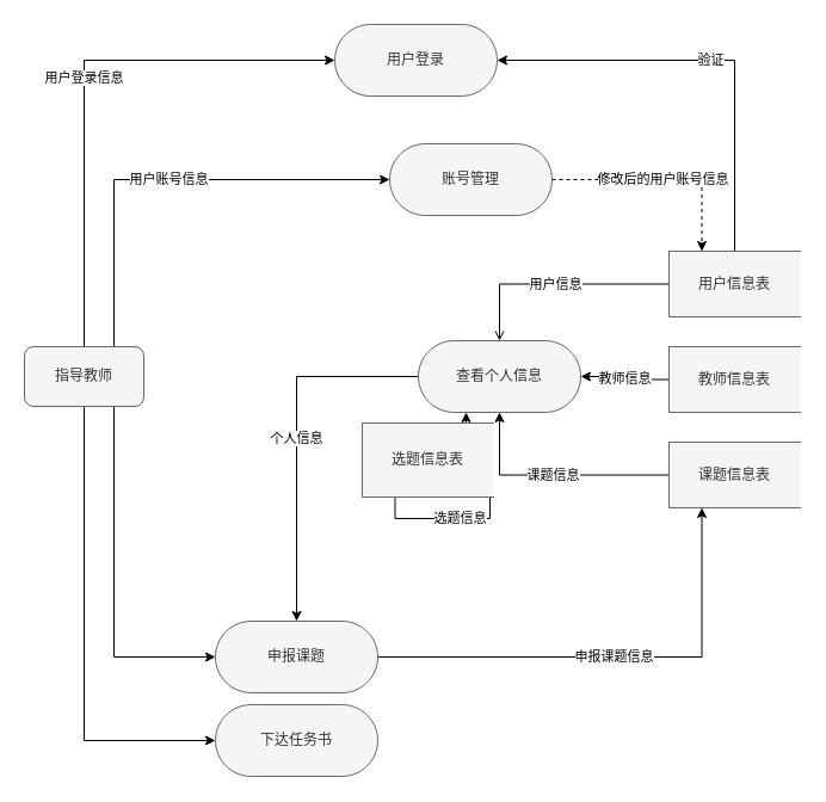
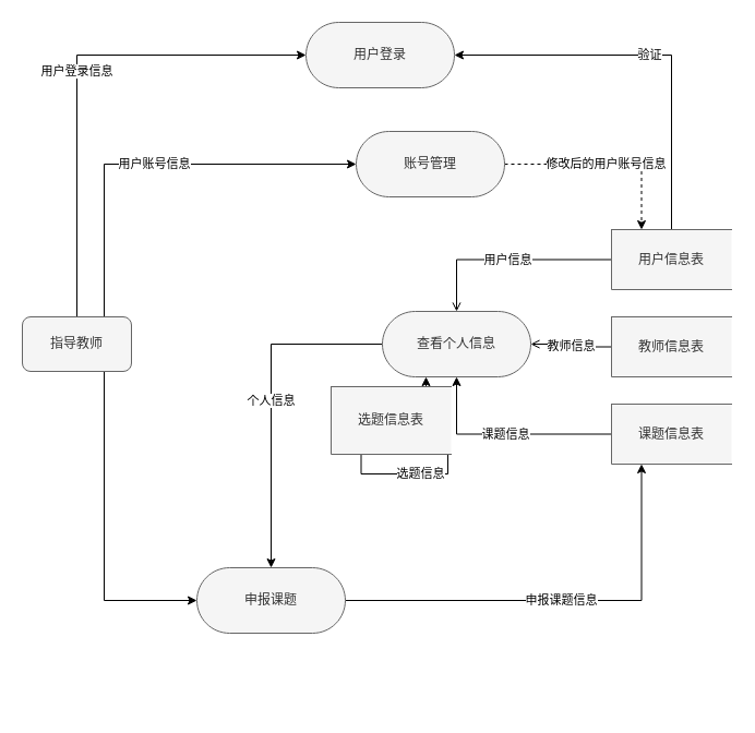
- <mxCell id="11" value="教师信息" style="edgeStyle=orthogonalEdgeStyle;rounded=0;orthogonalLoop=1;jettySize=auto;html=1;exitX=0;exitY=0.5;exitDx=0;exitDy=0;entryX=1;entryY=0.5;entryDx=0;entryDy=0;entryPerimeter=0;" edge="1" parent="1" source="12" target="16"><mxGeometry relative="1" as="geometry" /></mxCell>
+ <mxCell id="11" value="教师信息" style="edgeStyle=orthogonalEdgeStyle;rounded=0;orthogonalLoop=1;jettySize=auto;html=1;exitX=0;exitY=0.5;exitDx=0;exitDy=0;entryX=1;entryY=0.5;entryDx=0;entryDy=0;entryPerimeter=0;endArrow=open;" edge="1" parent="1" source="12" target="16"><mxGeometry relative="1" as="geometry" /></mxCell>
- <mxCell id="5" style="edgeStyle=orthogonalEdgeStyle;rounded=0;orthogonalLoop=1;jettySize=auto;html=1;exitX=0.5;exitY=1;exitDx=0;exitDy=0;entryX=0;entryY=0.5;entryDx=0;entryDy=0;entryPerimeter=0;" edge="1" parent="1" source="6" target="23"><mxGeometry relative="1" as="geometry" /></mxCell>
- <mxCell id="23" value="下达任务书" style="html=1;dashed=0;whiteSpace=wrap;shape=mxgraph.dfd.start;fillColor=#f5f5f5;fontColor=#333333;strokeColor=#666666;" vertex="1" parent="1"><mxGeometry x="180" y="590" width="136" height="60" as="geometry" /></mxCell>
